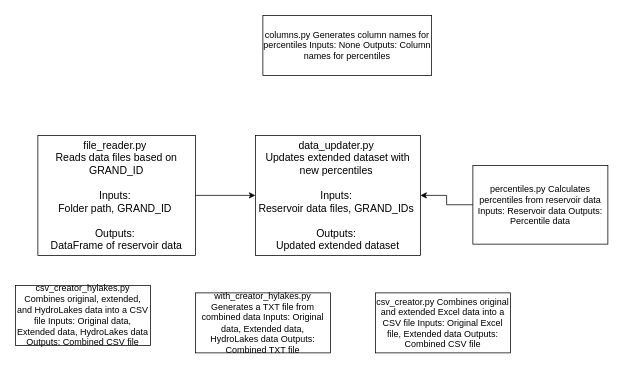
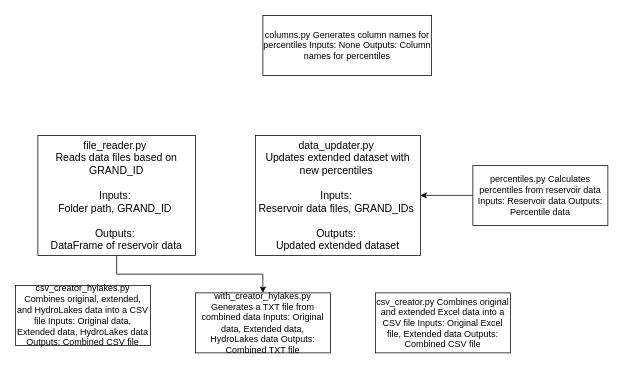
- <mxCell id="4" value="" style="edgeStyle=orthogonalEdgeStyle;rounded=0;orthogonalLoop=1;jettySize=auto;html=1;" edge="1" parent="1" source="5" target="3"><mxGeometry relative="1" as="geometry" /></mxCell>
+ <mxCell id="4" value="" style="edgeStyle=orthogonalEdgeStyle;rounded=0;orthogonalLoop=1;jettySize=auto;html=1;" edge="1" parent="1" source="5" target="10"><mxGeometry relative="1" as="geometry" /></mxCell>
- <mxCell id="7" value="percentiles.py Calculates percentiles from reservoir data Inputs: Reservoir data Outputs: Percentile data" style="shape=rectangle;whiteSpace=wrap;" vertex="1" parent="1"><mxGeometry x="630" y="220" width="180" height="105" as="geometry" /></mxCell>
+ <mxCell id="7" value="percentiles.py Calculates percentiles from reservoir data Inputs: Reservoir data Outputs: Percentile data" style="shape=rectangle;whiteSpace=wrap;" vertex="1" parent="1"><mxGeometry x="630" y="220" width="180" height="80" as="geometry" /></mxCell>
